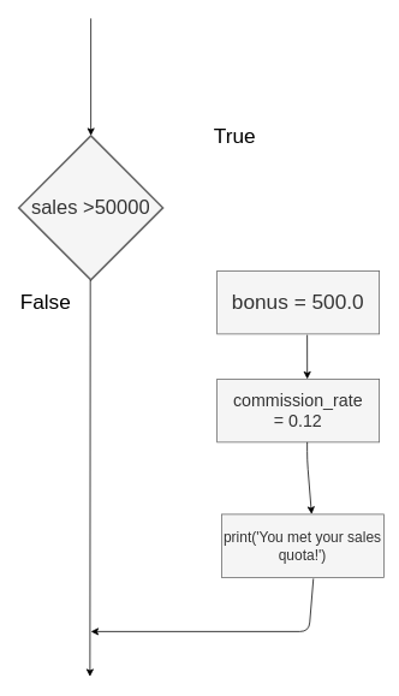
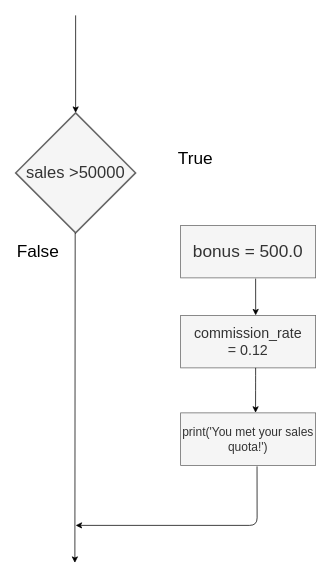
- <mxCell id="12" value="&lt;span style=&quot;font-size: 23px&quot;&gt;True&lt;/span&gt;" style="text;html=1;strokeColor=none;fillColor=none;align=center;verticalAlign=middle;whiteSpace=wrap;rounded=0;" vertex="1" parent="1"><mxGeometry x="240" y="140" width="40" height="20" as="geometry" /></mxCell>
+ <mxCell id="12" value="&lt;span style=&quot;font-size: 23px&quot;&gt;True&lt;/span&gt;" style="text;html=1;strokeColor=none;fillColor=none;align=center;verticalAlign=middle;whiteSpace=wrap;rounded=0;" vertex="1" parent="1"><mxGeometry x="240" y="200" width="40" height="20" as="geometry" /></mxCell>
- <mxCell id="7" value="&lt;font style=&quot;font-size: 16px&quot;&gt;print('You met your sales quota!')&lt;/font&gt;" style="rounded=0;whiteSpace=wrap;html=1;fillColor=#f5f5f5;strokeColor=#666666;fontColor=#333333;" vertex="1" parent="1"><mxGeometry x="245" y="570" width="180" height="70" as="geometry" /></mxCell>
+ <mxCell id="7" value="&lt;font style=&quot;font-size: 16px&quot;&gt;print('You met your sales quota!')&lt;/font&gt;" style="rounded=0;whiteSpace=wrap;html=1;fillColor=#f5f5f5;strokeColor=#666666;fontColor=#333333;" vertex="1" parent="1"><mxGeometry x="240" y="550" width="180" height="70" as="geometry" /></mxCell>
